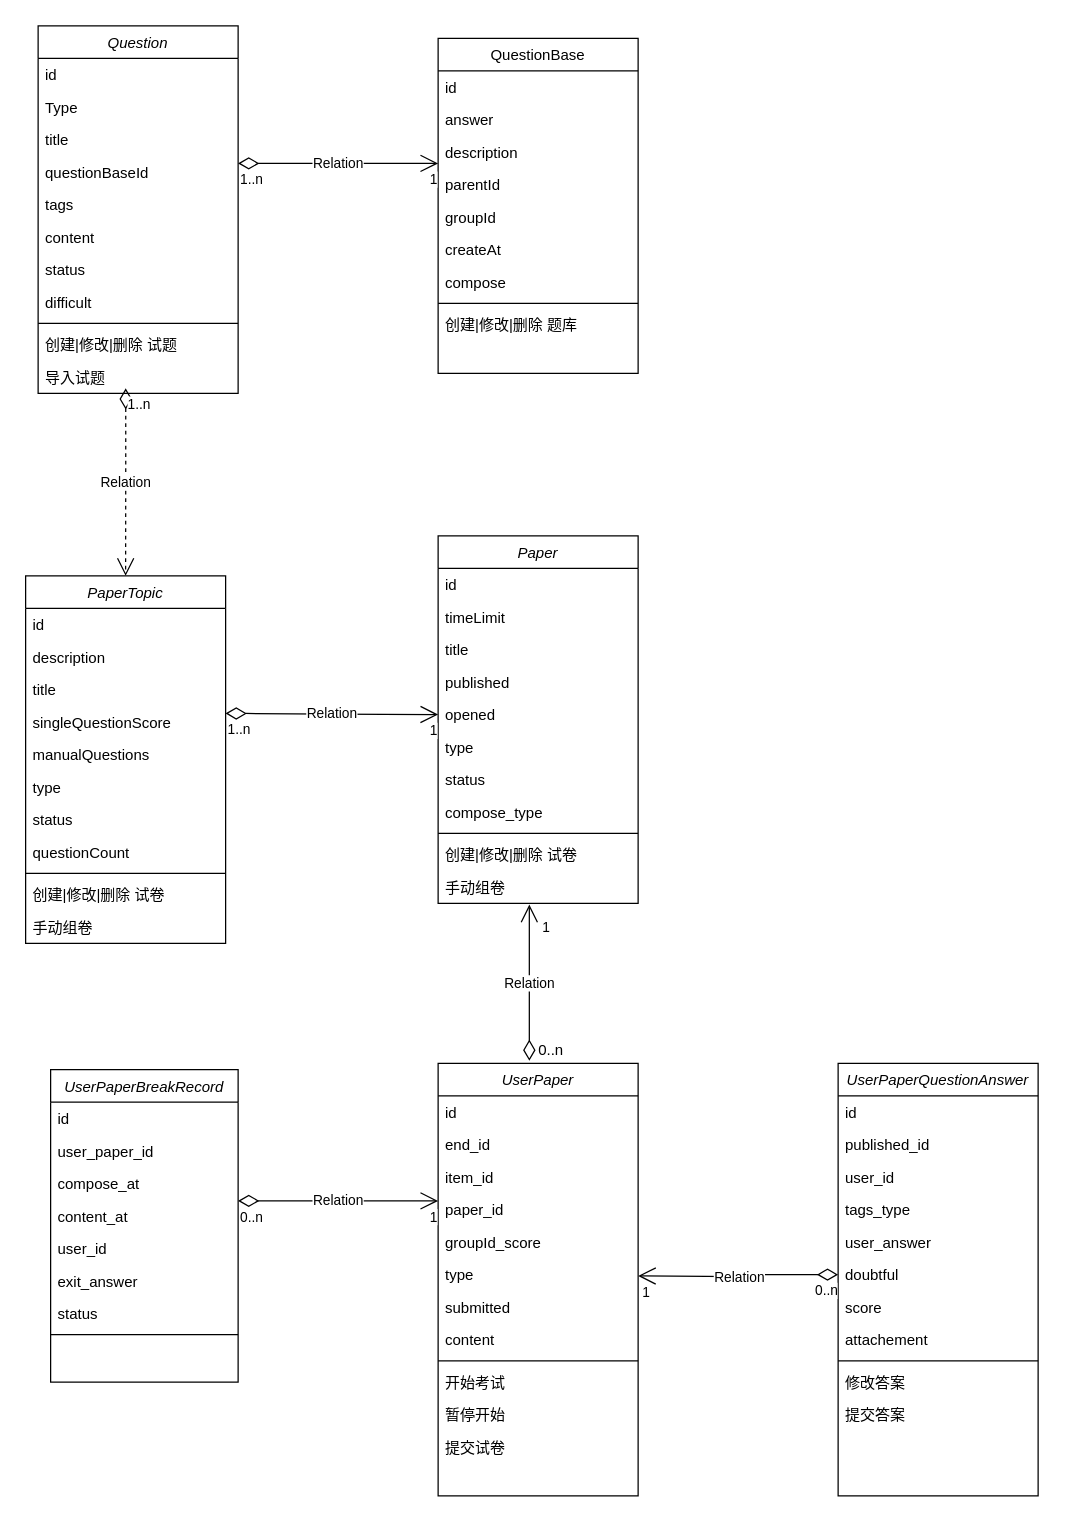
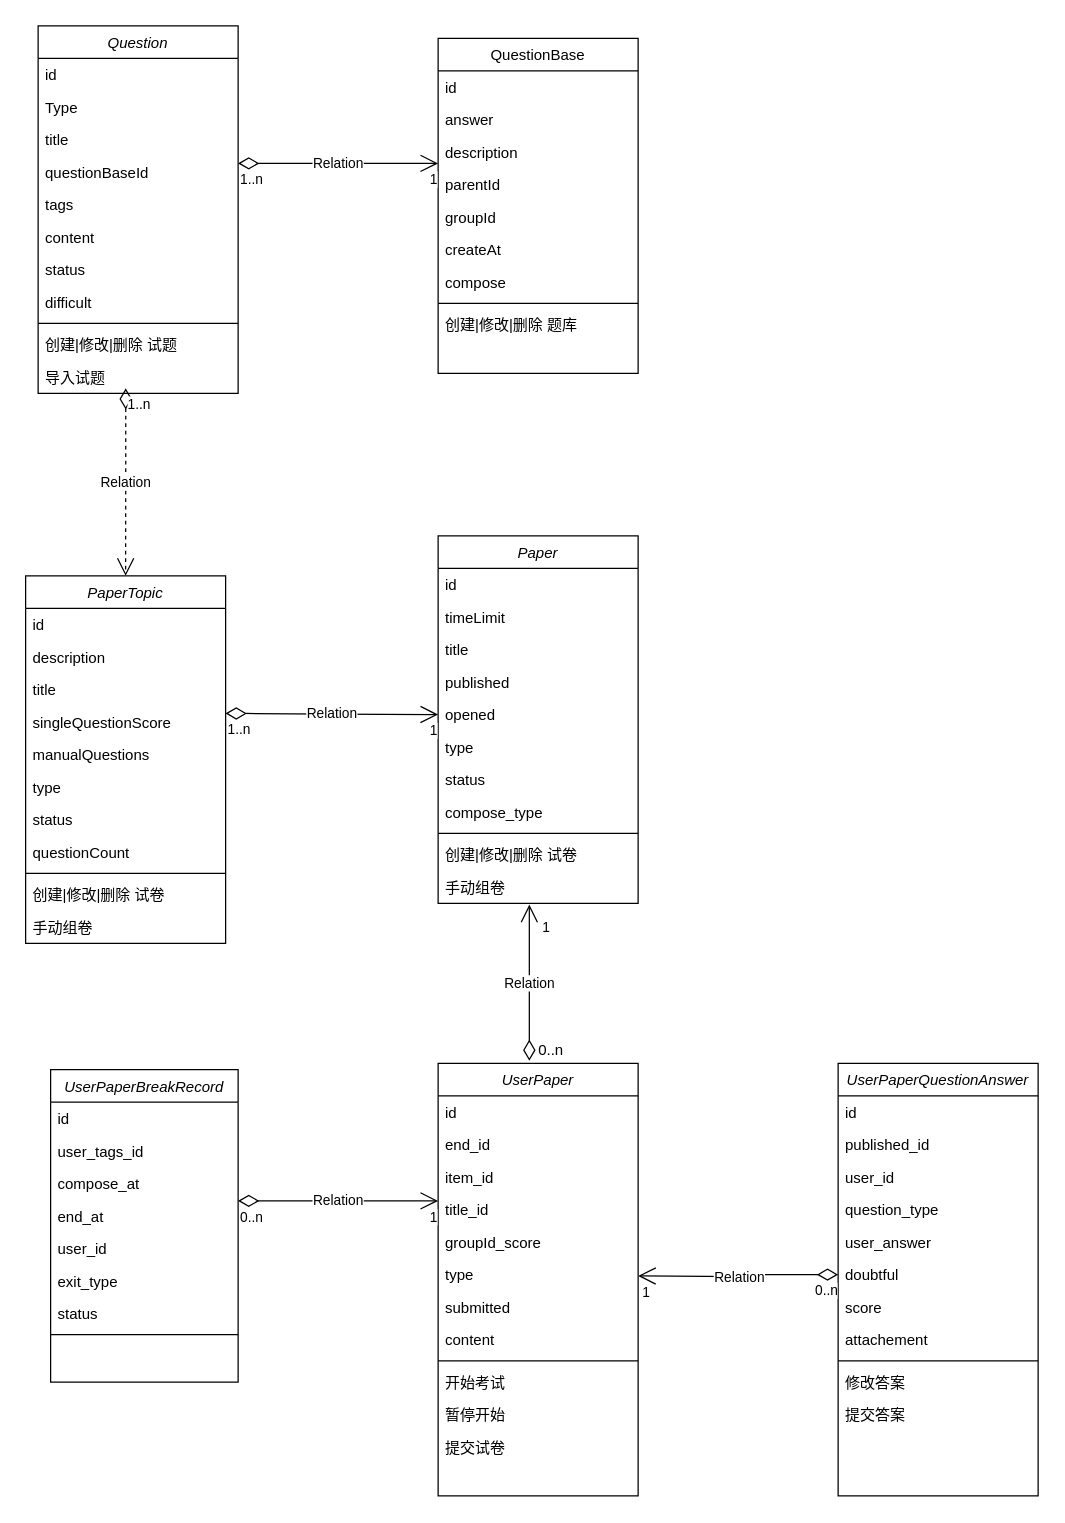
- <mxCell id="89" value="user_paper_id" style="text;align=left;verticalAlign=top;spacingLeft=4;spacingRight=4;overflow=hidden;rotatable=0;points=[[0,0.5],[1,0.5]];portConstraint=eastwest;rounded=0;shadow=0;html=0;" vertex="1" parent="87"><mxGeometry y="52" width="150" height="26" as="geometry" /></mxCell>
+ <mxCell id="89" value="user_tags_id" style="text;align=left;verticalAlign=top;spacingLeft=4;spacingRight=4;overflow=hidden;rotatable=0;points=[[0,0.5],[1,0.5]];portConstraint=eastwest;rounded=0;shadow=0;html=0;" vertex="1" parent="87"><mxGeometry y="52" width="150" height="26" as="geometry" /></mxCell>
- <mxCell id="60" value="paper_id" style="text;align=left;verticalAlign=top;spacingLeft=4;spacingRight=4;overflow=hidden;rotatable=0;points=[[0,0.5],[1,0.5]];portConstraint=eastwest;rounded=0;shadow=0;html=0;" vertex="1" parent="56"><mxGeometry y="104" width="160" height="26" as="geometry" /></mxCell>
+ <mxCell id="60" value="title_id" style="text;align=left;verticalAlign=top;spacingLeft=4;spacingRight=4;overflow=hidden;rotatable=0;points=[[0,0.5],[1,0.5]];portConstraint=eastwest;rounded=0;shadow=0;html=0;" vertex="1" parent="56"><mxGeometry y="104" width="160" height="26" as="geometry" /></mxCell>
- <mxCell id="76" value="tags_type" style="text;align=left;verticalAlign=top;spacingLeft=4;spacingRight=4;overflow=hidden;rotatable=0;points=[[0,0.5],[1,0.5]];portConstraint=eastwest;rounded=0;shadow=0;html=0;" vertex="1" parent="72"><mxGeometry y="104" width="160" height="26" as="geometry" /></mxCell>
+ <mxCell id="76" value="question_type" style="text;align=left;verticalAlign=top;spacingLeft=4;spacingRight=4;overflow=hidden;rotatable=0;points=[[0,0.5],[1,0.5]];portConstraint=eastwest;rounded=0;shadow=0;html=0;" vertex="1" parent="72"><mxGeometry y="104" width="160" height="26" as="geometry" /></mxCell>
- <mxCell id="91" value="content_at" style="text;align=left;verticalAlign=top;spacingLeft=4;spacingRight=4;overflow=hidden;rotatable=0;points=[[0,0.5],[1,0.5]];portConstraint=eastwest;rounded=0;shadow=0;html=0;" vertex="1" parent="87"><mxGeometry y="104" width="150" height="26" as="geometry" /></mxCell>
+ <mxCell id="91" value="end_at" style="text;align=left;verticalAlign=top;spacingLeft=4;spacingRight=4;overflow=hidden;rotatable=0;points=[[0,0.5],[1,0.5]];portConstraint=eastwest;rounded=0;shadow=0;html=0;" vertex="1" parent="87"><mxGeometry y="104" width="150" height="26" as="geometry" /></mxCell>
- <mxCell id="93" value="exit_answer" style="text;align=left;verticalAlign=top;spacingLeft=4;spacingRight=4;overflow=hidden;rotatable=0;points=[[0,0.5],[1,0.5]];portConstraint=eastwest;rounded=0;shadow=0;html=0;" vertex="1" parent="87"><mxGeometry y="156" width="150" height="26" as="geometry" /></mxCell>
+ <mxCell id="93" value="exit_type" style="text;align=left;verticalAlign=top;spacingLeft=4;spacingRight=4;overflow=hidden;rotatable=0;points=[[0,0.5],[1,0.5]];portConstraint=eastwest;rounded=0;shadow=0;html=0;" vertex="1" parent="87"><mxGeometry y="156" width="150" height="26" as="geometry" /></mxCell>
